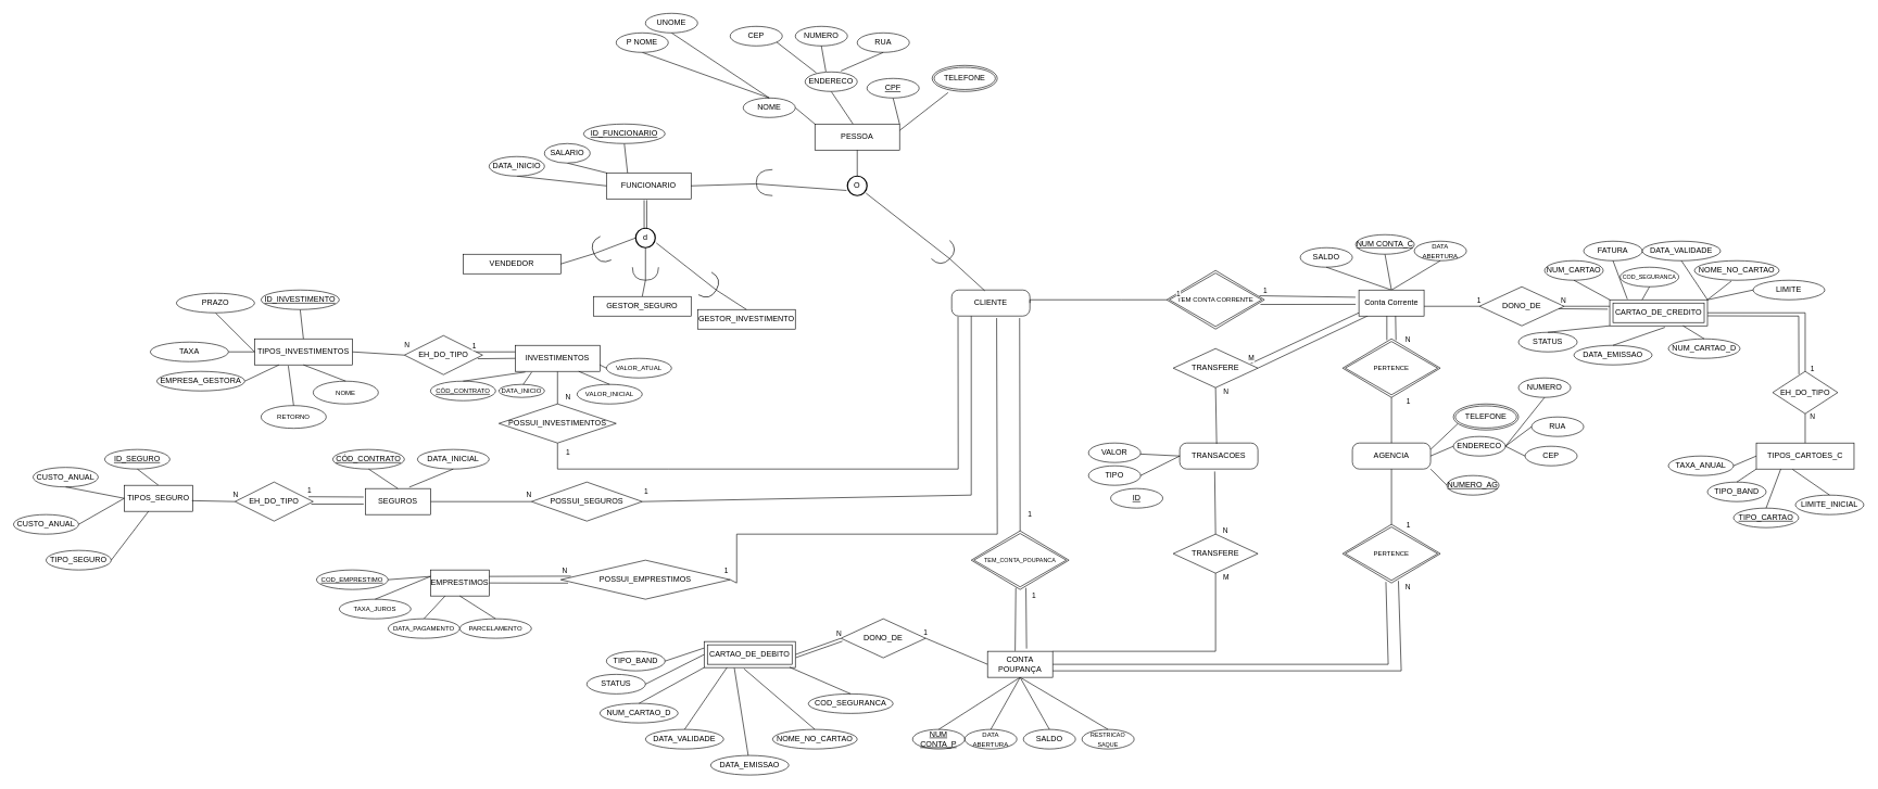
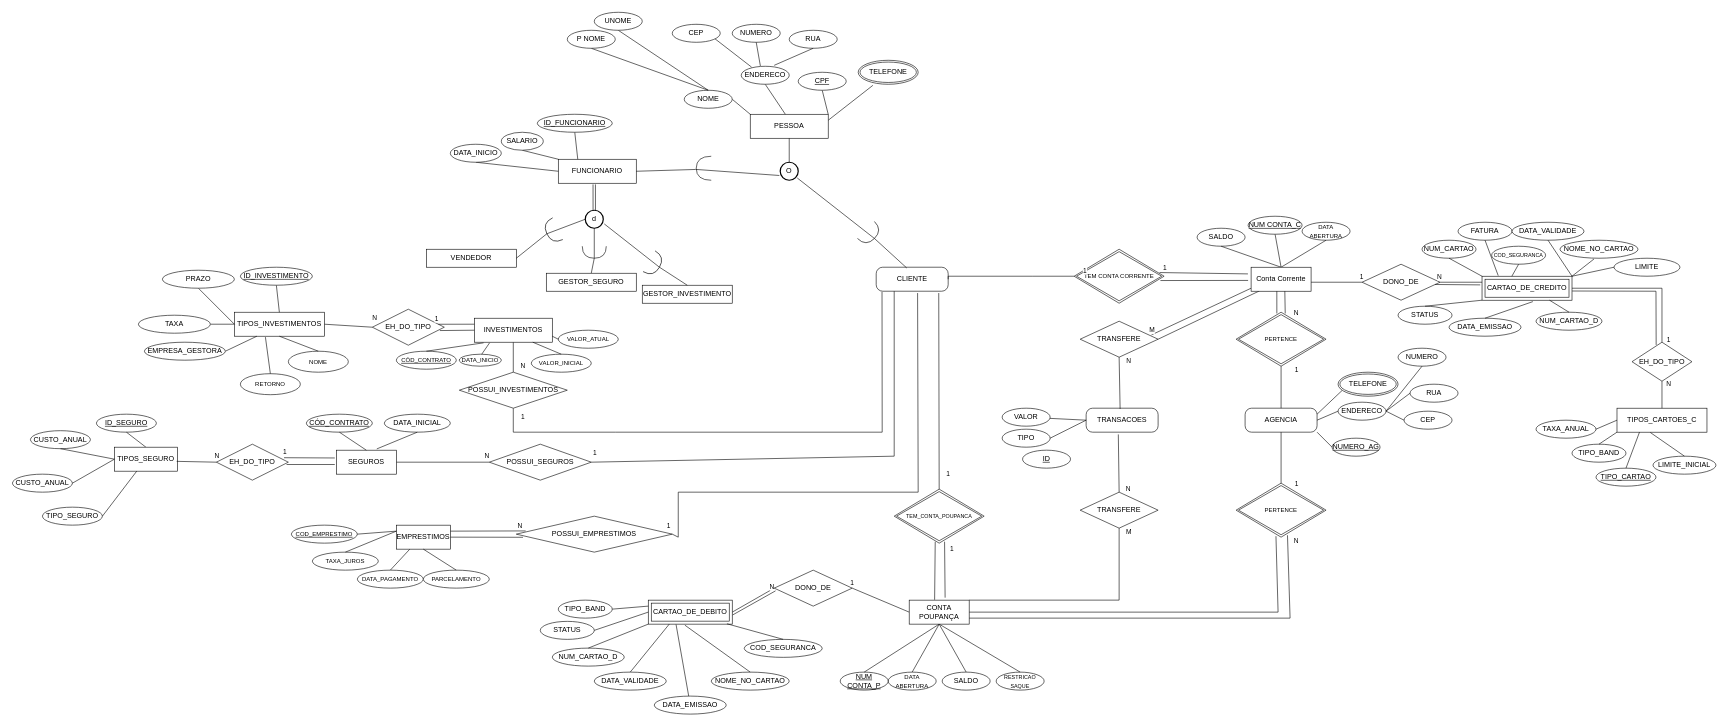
- <mxCell id="247" value="VENDEDOR" style="whiteSpace=wrap;html=1;align=center;" vertex="1" parent="1"><mxGeometry x="710" y="390" width="150" height="30" as="geometry" /></mxCell>
+ <mxCell id="247" value="VENDEDOR" style="whiteSpace=wrap;html=1;align=center;" vertex="1" parent="1"><mxGeometry x="710" y="415" width="150" height="30" as="geometry" /></mxCell>
- <mxCell id="127" value="CARTAO_DE_DEBITO" style="shape=ext;margin=3;double=1;whiteSpace=wrap;html=1;align=center;" parent="1" vertex="1"><mxGeometry x="1080" y="985" width="140" height="40" as="geometry" /></mxCell>
+ <mxCell id="127" value="CARTAO_DE_DEBITO" style="shape=ext;margin=3;double=1;whiteSpace=wrap;html=1;align=center;" parent="1" vertex="1"><mxGeometry x="1080" y="1000" width="140" height="40" as="geometry" /></mxCell>
